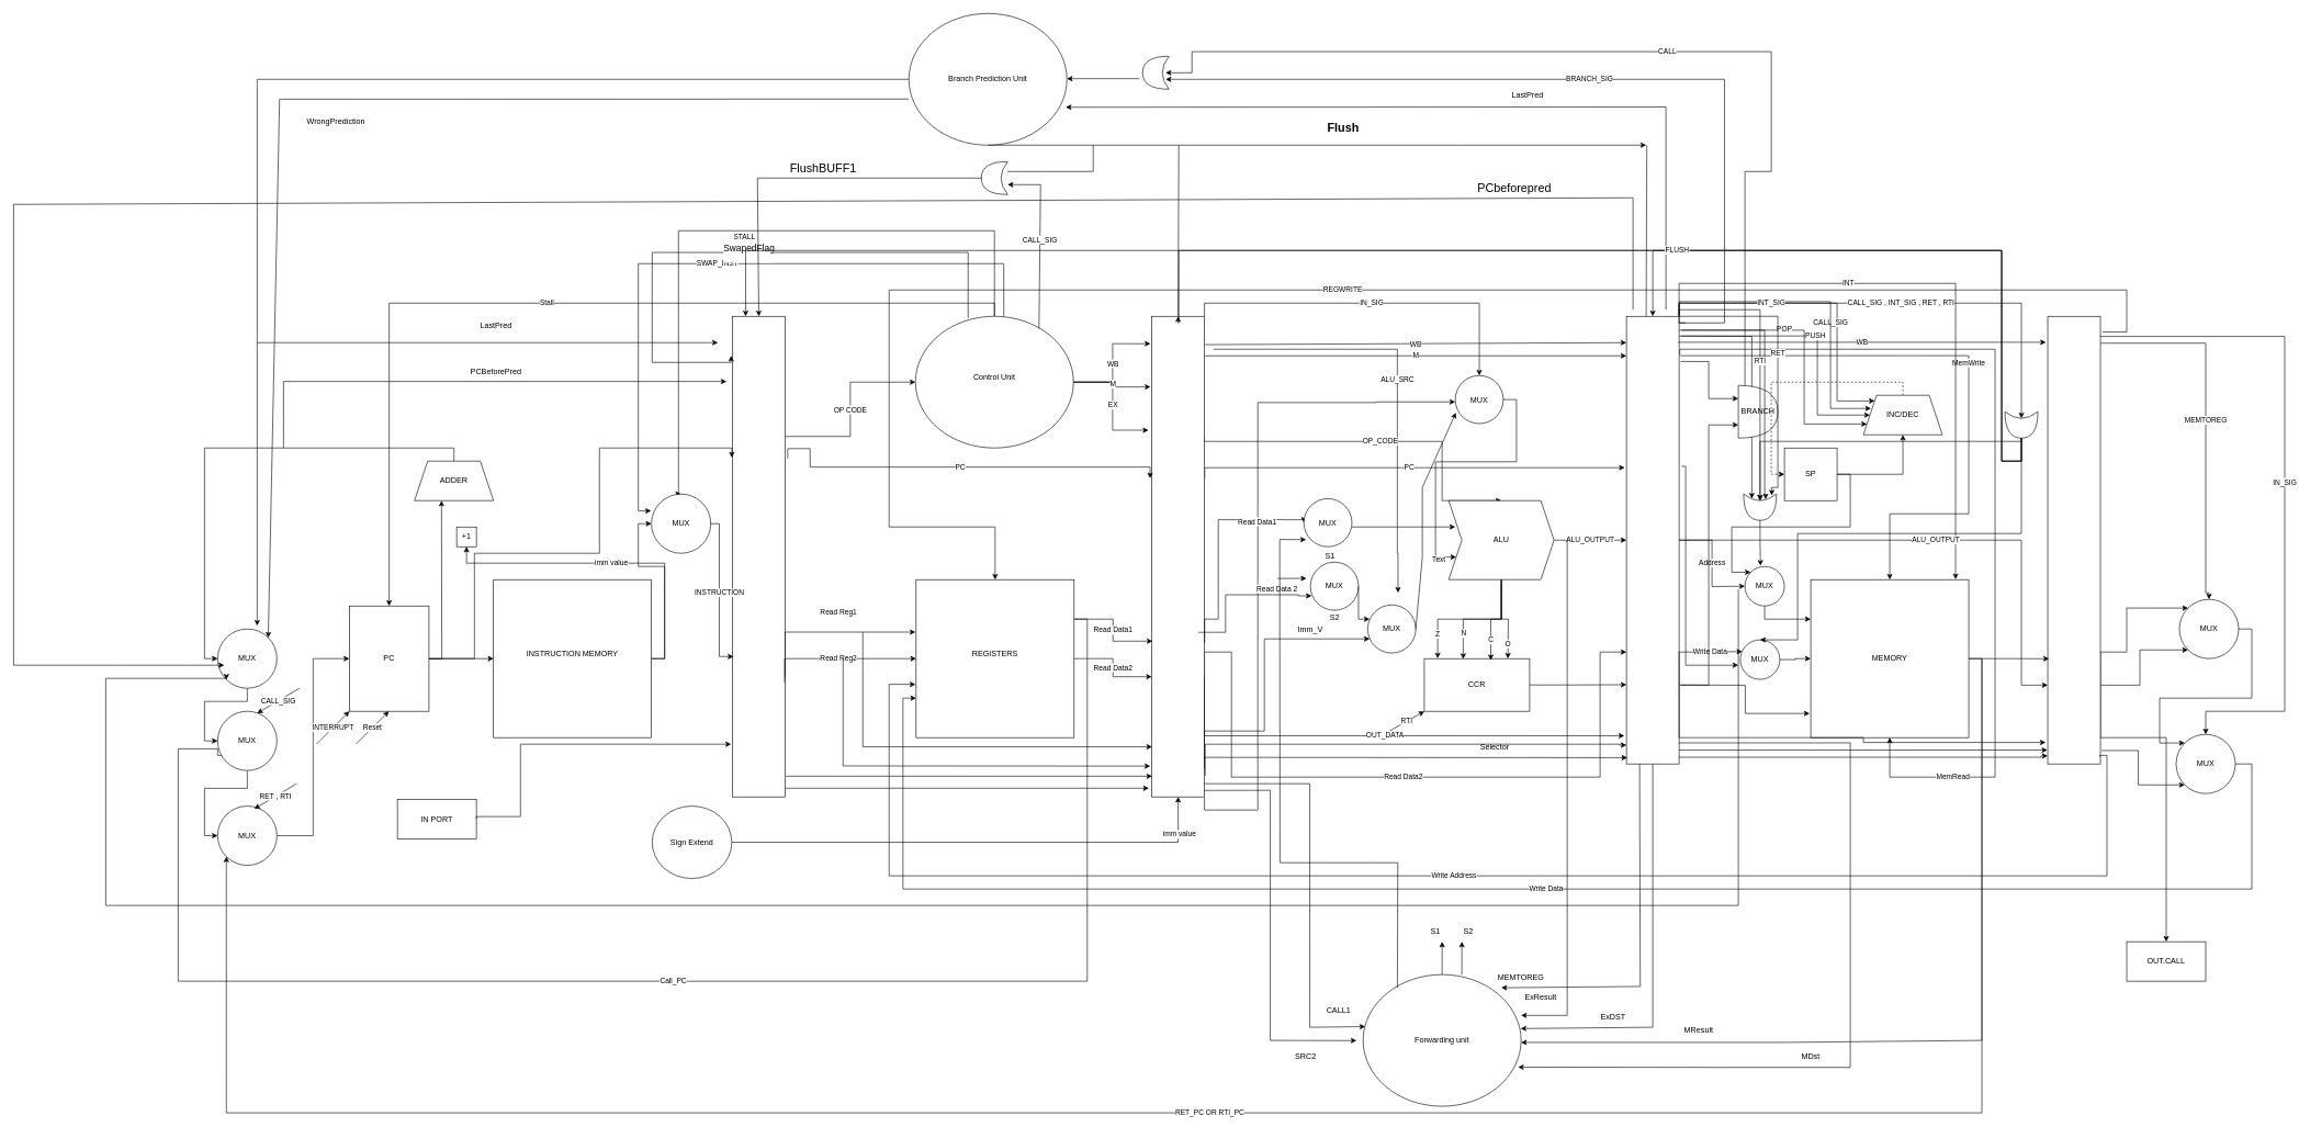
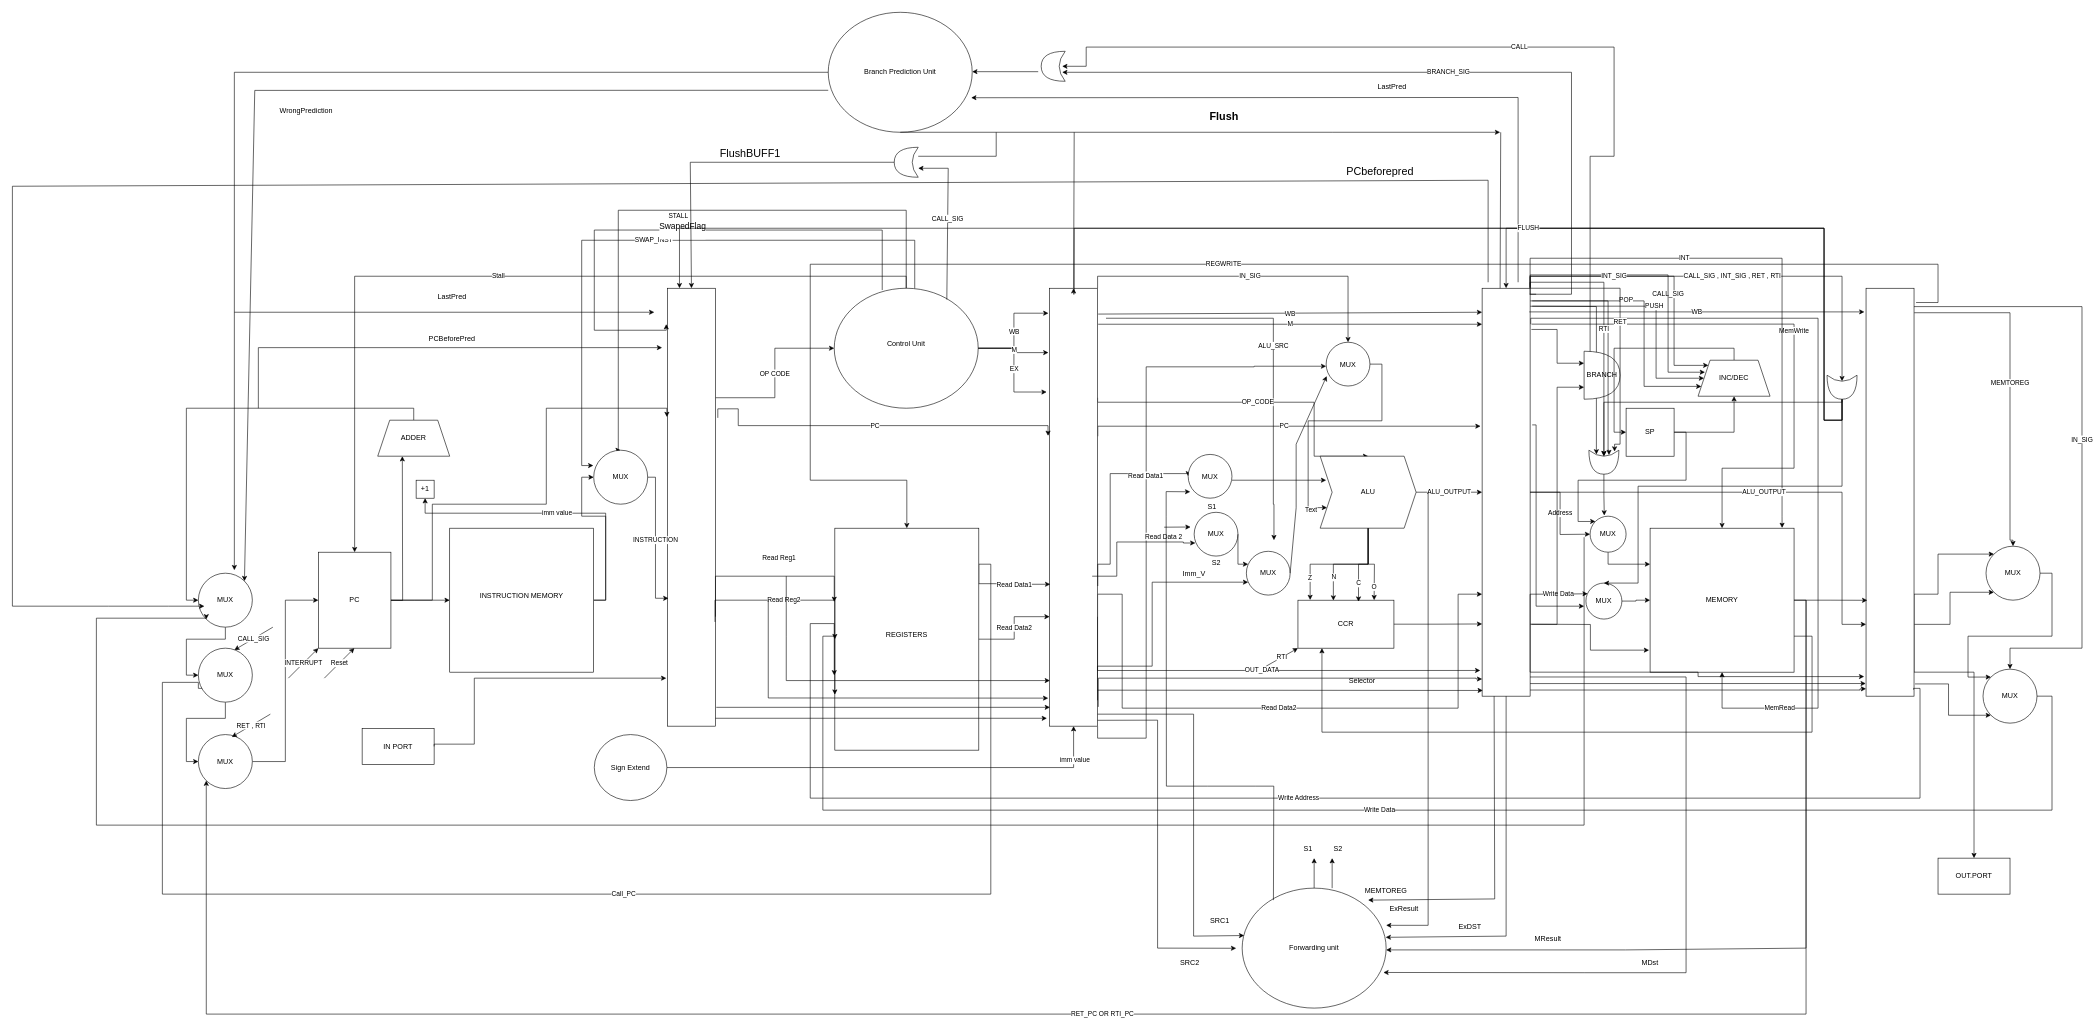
- <mxCell id="101" style="edgeStyle=orthogonalEdgeStyle;rounded=0;orthogonalLoop=1;jettySize=auto;html=1;exitX=0.5;exitY=0;exitDx=0;exitDy=0;entryX=0;entryY=0.5;entryDx=0;entryDy=0;dashed=1;" parent="1" source="102" target="100" edge="1"><mxGeometry relative="1" as="geometry" /></mxCell>
+ <mxCell id="101" style="edgeStyle=orthogonalEdgeStyle;rounded=0;orthogonalLoop=1;jettySize=auto;html=1;exitX=0.5;exitY=0;exitDx=0;exitDy=0;entryX=0;entryY=0.5;entryDx=0;entryDy=0;" parent="1" source="102" target="100" edge="1"><mxGeometry relative="1" as="geometry" /></mxCell>
- <mxCell id="20" value="&lt;div&gt;REGISTERS&lt;/div&gt;&lt;div&gt;&lt;br&gt;&lt;/div&gt;" style="whiteSpace=wrap;html=1;aspect=fixed;" parent="1" vertex="1"><mxGeometry x="1391" y="880" width="240" height="240" as="geometry" /></mxCell>
+ <mxCell id="20" value="&lt;div&gt;REGISTERS&lt;/div&gt;&lt;div&gt;&lt;br&gt;&lt;/div&gt;" style="whiteSpace=wrap;html=1;aspect=fixed;" parent="1" vertex="1"><mxGeometry x="1391" y="880" width="240" height="370" as="geometry" /></mxCell>
+ <mxCell id="61" style="edgeStyle=orthogonalEdgeStyle;rounded=0;orthogonalLoop=1;jettySize=auto;html=1;exitX=1;exitY=0.75;exitDx=0;exitDy=0;entryX=0.25;entryY=1;entryDx=0;entryDy=0;" parent="1" source="62" target="52" edge="1"><mxGeometry relative="1" as="geometry"><Array as="points"><mxPoint x="3020" y="1060" /><mxPoint x="3020" y="1220" /><mxPoint x="2203" y="1220" /></Array></mxGeometry></mxCell>
- <mxCell id="96" value="OUT.CALL" style="rounded=0;whiteSpace=wrap;html=1;" parent="1" vertex="1"><mxGeometry x="3230" y="1430" width="120" height="60" as="geometry" /></mxCell>
+ <mxCell id="96" value="OUT.PORT" style="rounded=0;whiteSpace=wrap;html=1;" parent="1" vertex="1"><mxGeometry x="3230" y="1430" width="120" height="60" as="geometry" /></mxCell>
- <mxCell id="136" value="CALL1" style="text;html=1;align=center;verticalAlign=middle;whiteSpace=wrap;rounded=0;" parent="1" vertex="1"><mxGeometry x="2003" y="1520" width="60" height="30" as="geometry" /></mxCell>
+ <mxCell id="136" value="SRC1" style="text;html=1;align=center;verticalAlign=middle;whiteSpace=wrap;rounded=0;" parent="1" vertex="1"><mxGeometry x="2003" y="1520" width="60" height="30" as="geometry" /></mxCell>
